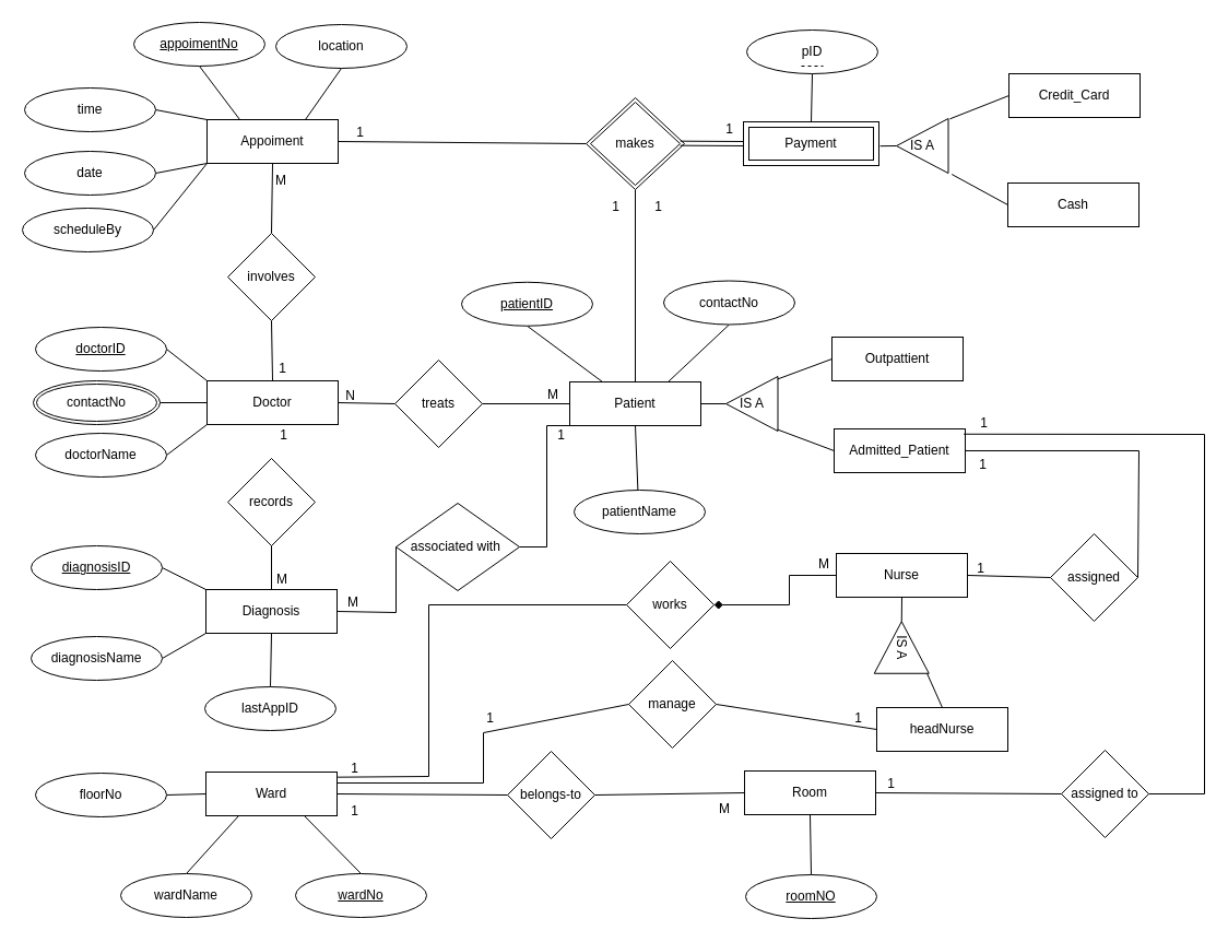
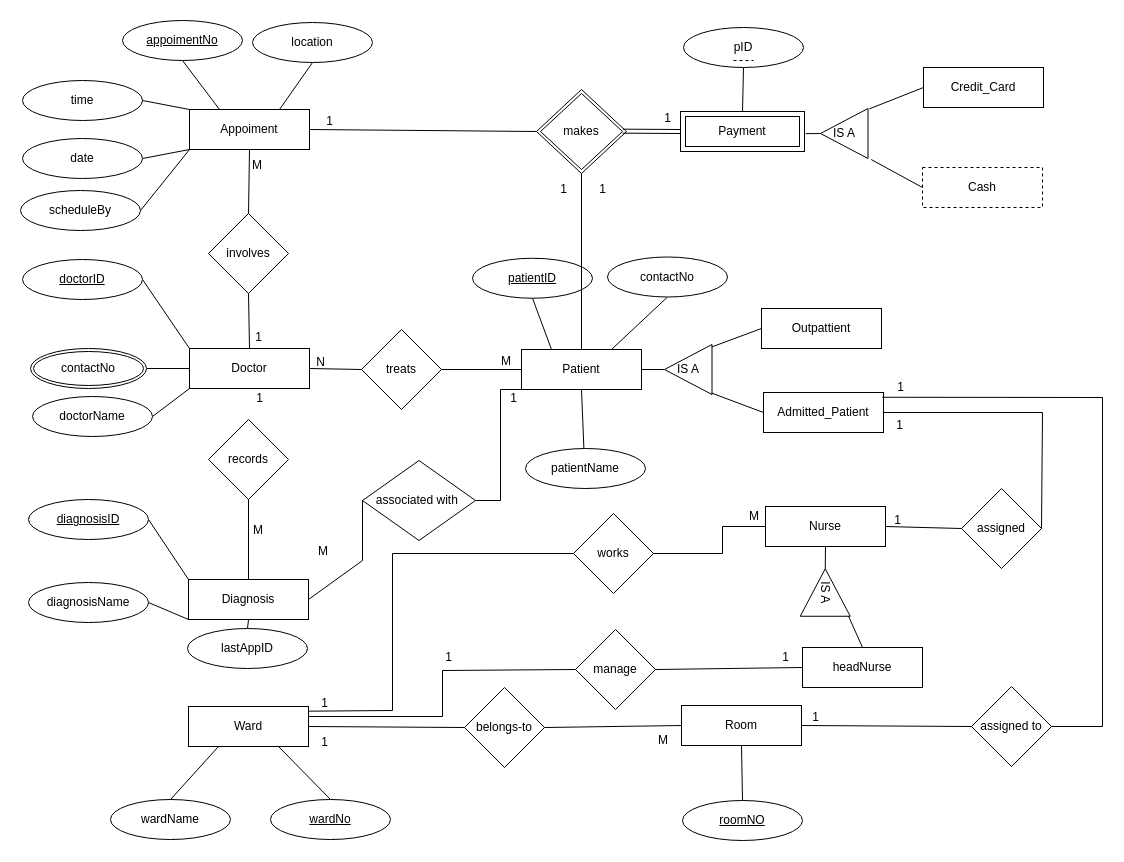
- <mxCell id="13" value="Cash" style="rounded=0;whiteSpace=wrap;html=1;" parent="1" vertex="1"><mxGeometry x="922" y="167" width="120" height="40" as="geometry" /></mxCell>
+ <mxCell id="13" value="Cash" style="rounded=0;whiteSpace=wrap;html=1;dashed=1;" parent="1" vertex="1"><mxGeometry x="922" y="167" width="120" height="40" as="geometry" /></mxCell>
- <mxCell id="38" value="&lt;u&gt;patientID&lt;/u&gt;" style="ellipse;whiteSpace=wrap;html=1;" parent="1" vertex="1"><mxGeometry x="422" y="257.75" width="120" height="40" as="geometry" /></mxCell>
+ <mxCell id="38" value="&lt;u&gt;patientID&lt;/u&gt;" style="ellipse;whiteSpace=wrap;html=1;" parent="1" vertex="1"><mxGeometry x="472" y="257.75" width="120" height="40" as="geometry" /></mxCell>
- <mxCell id="34" value="&lt;u&gt;doctorID&lt;/u&gt;" style="ellipse;whiteSpace=wrap;html=1;" parent="1" vertex="1"><mxGeometry x="32" y="299" width="120" height="40" as="geometry" /></mxCell>
+ <mxCell id="34" value="&lt;u&gt;doctorID&lt;/u&gt;" style="ellipse;whiteSpace=wrap;html=1;" parent="1" vertex="1"><mxGeometry x="22" y="259" width="120" height="40" as="geometry" /></mxCell>
- <mxCell id="28" value="" style="endArrow=diamond;html=1;rounded=0;entryX=1;entryY=0.5;entryDx=0;entryDy=0;exitX=0;exitY=0.5;exitDx=0;exitDy=0;" parent="1" source="29" target="27" edge="1"><mxGeometry width="50" height="50" relative="1" as="geometry"><mxPoint x="797" y="528" as="sourcePoint" /><mxPoint x="648" y="533" as="targetPoint" /><Array as="points"><mxPoint x="722" y="526" /><mxPoint x="722" y="553" /></Array></mxGeometry></mxCell>
+ <mxCell id="28" value="" style="endArrow=none;html=1;rounded=0;entryX=1;entryY=0.5;entryDx=0;entryDy=0;exitX=0;exitY=0.5;exitDx=0;exitDy=0;" parent="1" source="29" target="27" edge="1"><mxGeometry width="50" height="50" relative="1" as="geometry"><mxPoint x="797" y="528" as="sourcePoint" /><mxPoint x="648" y="533" as="targetPoint" /><Array as="points"><mxPoint x="722" y="526" /><mxPoint x="722" y="553" /></Array></mxGeometry></mxCell>
- <mxCell id="9" value="Diagnosis" style="rounded=0;whiteSpace=wrap;html=1;" parent="1" vertex="1"><mxGeometry x="188" y="539" width="120" height="40" as="geometry" /></mxCell>
+ <mxCell id="9" value="Diagnosis" style="rounded=0;whiteSpace=wrap;html=1;" parent="1" vertex="1"><mxGeometry x="188" y="579" width="120" height="40" as="geometry" /></mxCell>
- <mxCell id="72" value="manage" style="rhombus;whiteSpace=wrap;html=1;" parent="1" vertex="1"><mxGeometry x="575" y="604" width="80" height="80" as="geometry" /></mxCell>
+ <mxCell id="72" value="manage" style="rhombus;whiteSpace=wrap;html=1;" parent="1" vertex="1"><mxGeometry x="575" y="629" width="80" height="80" as="geometry" /></mxCell>
- <mxCell id="95" value="" style="endArrow=none;html=1;rounded=0;exitX=1;exitY=0.5;exitDx=0;exitDy=0;entryX=0;entryY=0.5;entryDx=0;entryDy=0;" parent="1" source="96" target="25" edge="1"><mxGeometry width="50" height="50" relative="1" as="geometry"><mxPoint x="86" y="779" as="sourcePoint" /><mxPoint x="228" y="756" as="targetPoint" /></mxGeometry></mxCell>
- <mxCell id="96" value="floorNo" style="ellipse;whiteSpace=wrap;html=1;" parent="1" vertex="1"><mxGeometry x="32" y="707" width="120" height="40" as="geometry" /></mxCell>
